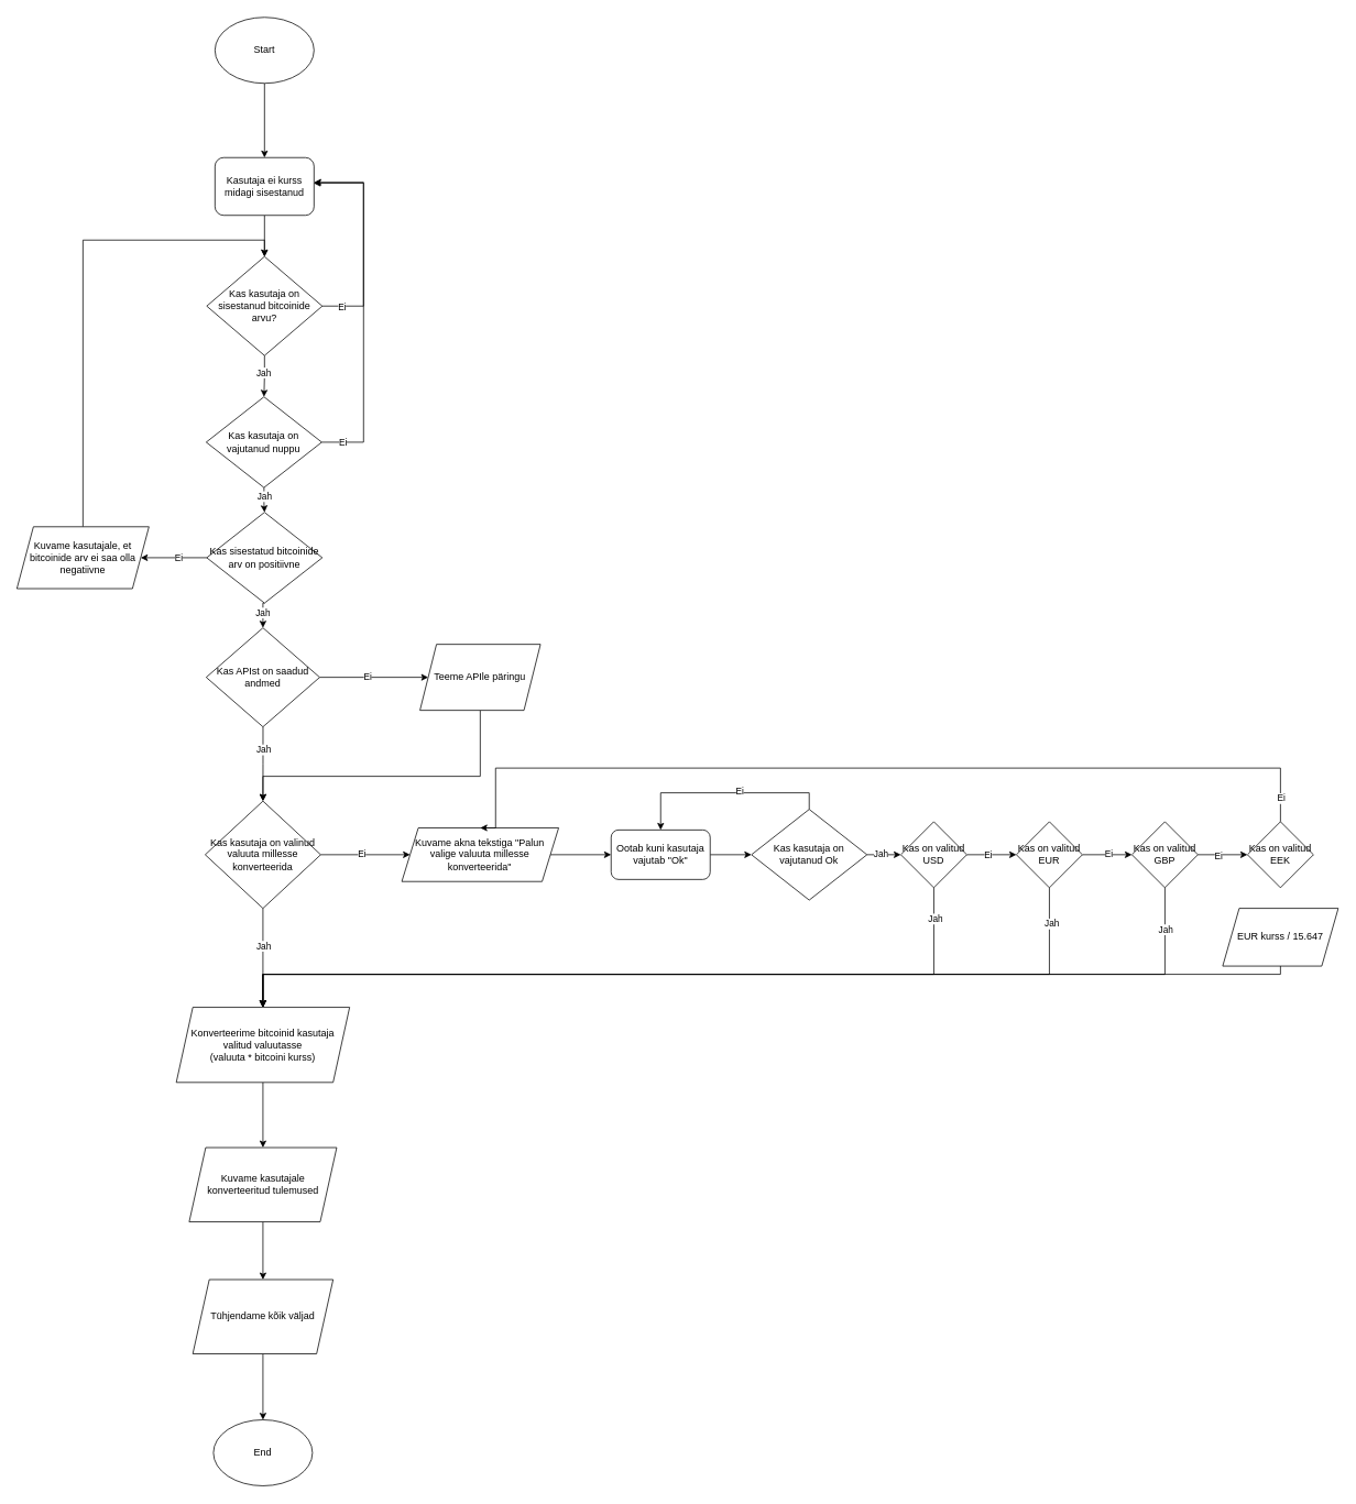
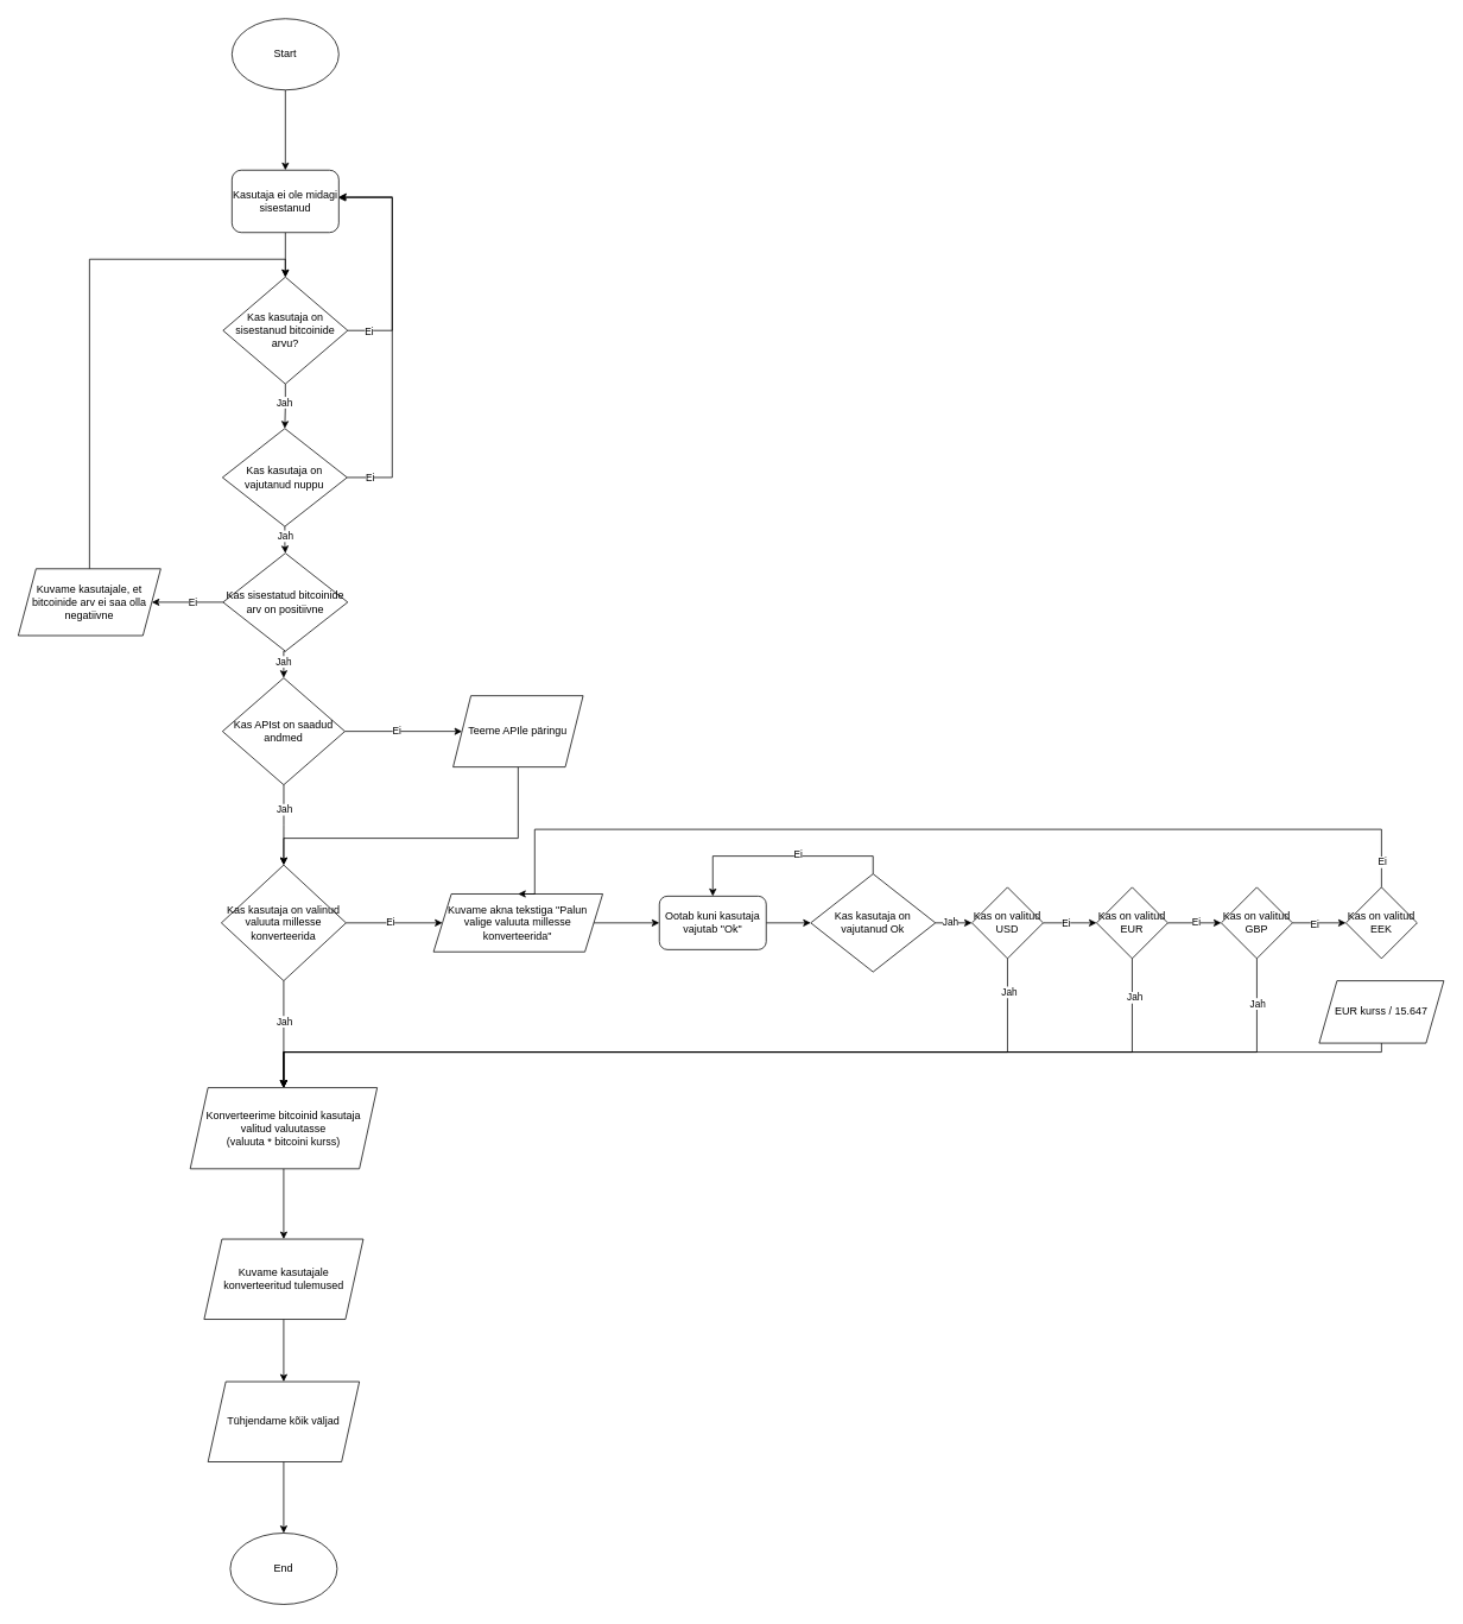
- <mxCell id="4" value="Kasutaja ei kurss midagi sisestanud" style="rounded=1;whiteSpace=wrap;html=1;" parent="1" vertex="1"><mxGeometry x="260" y="190" width="120" height="70" as="geometry" /></mxCell>
+ <mxCell id="4" value="Kasutaja ei ole midagi sisestanud" style="rounded=1;whiteSpace=wrap;html=1;" parent="1" vertex="1"><mxGeometry x="260" y="190" width="120" height="70" as="geometry" /></mxCell>
